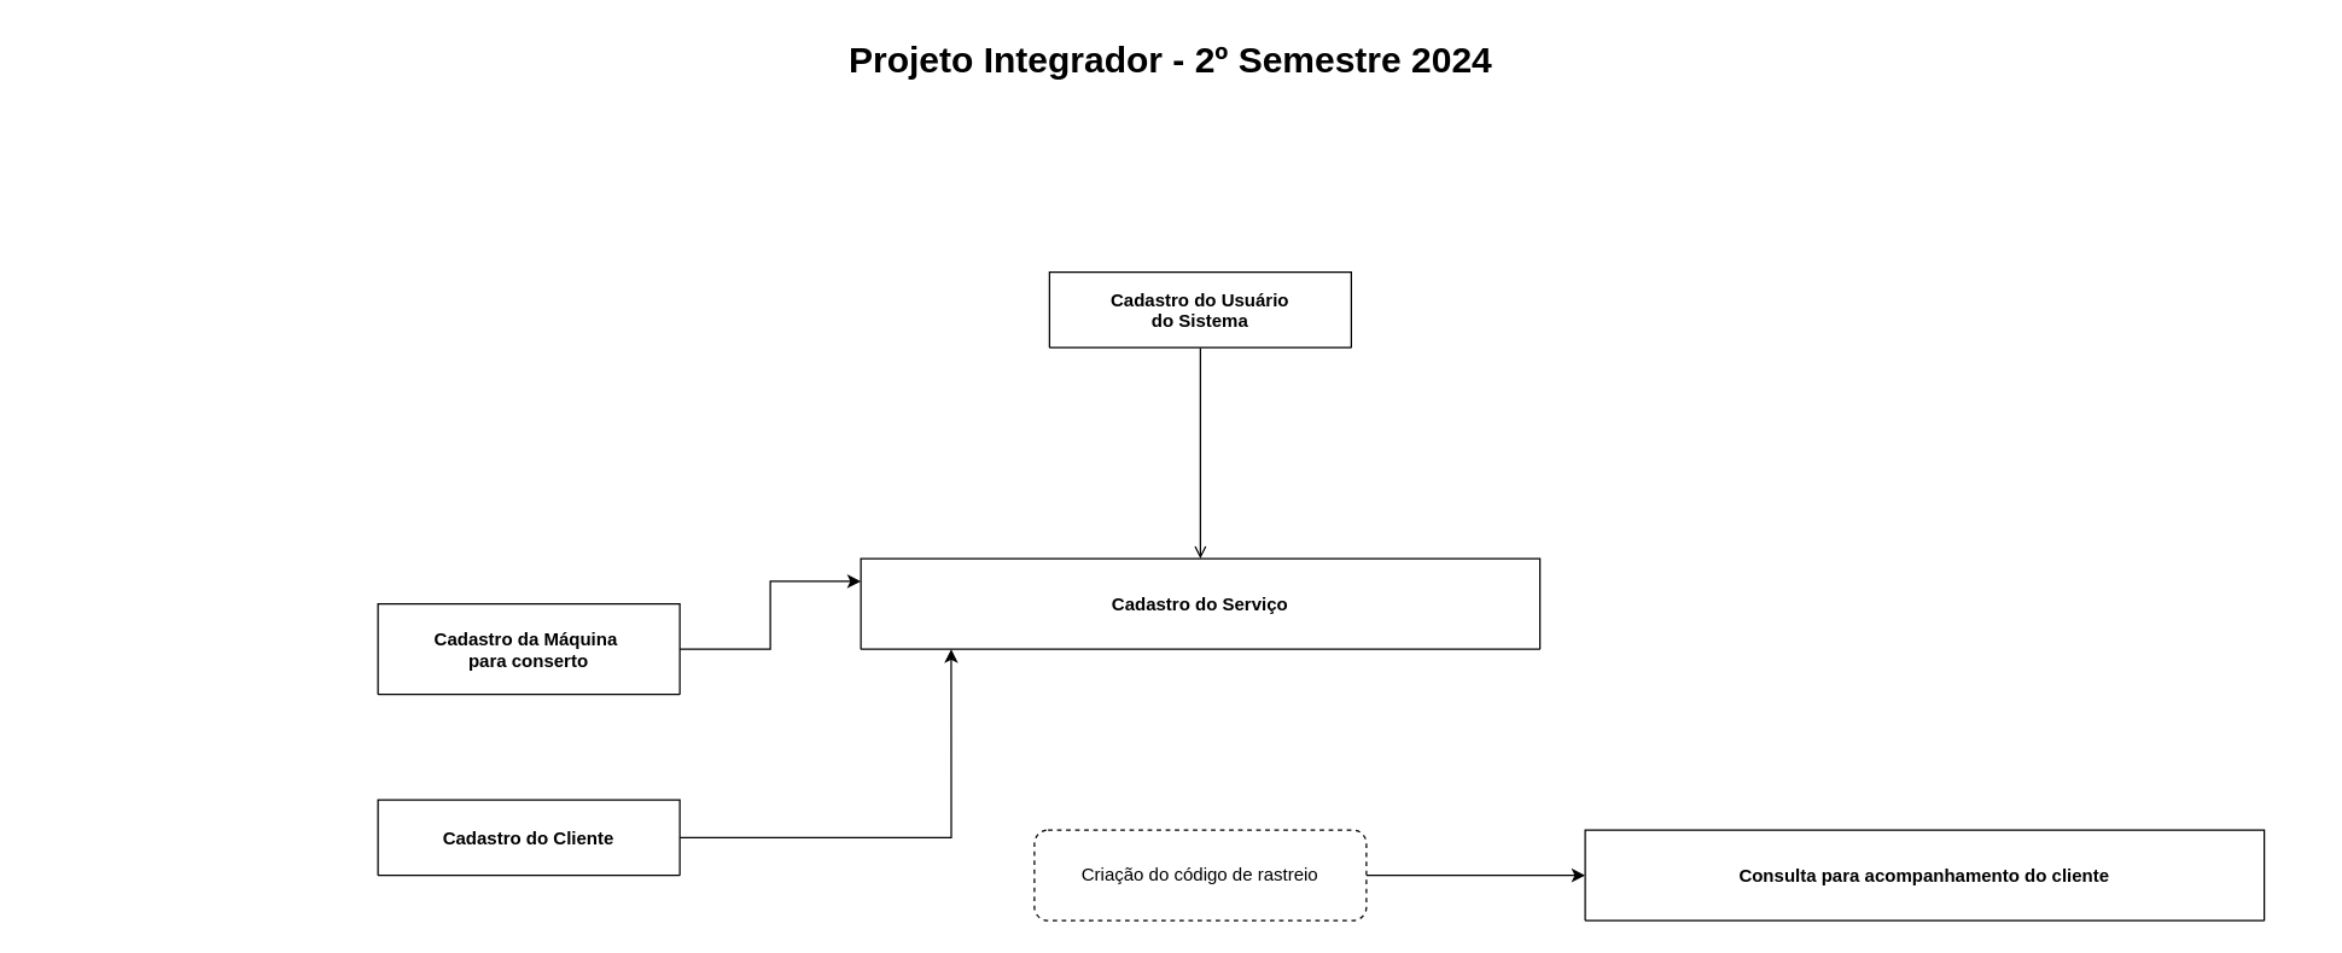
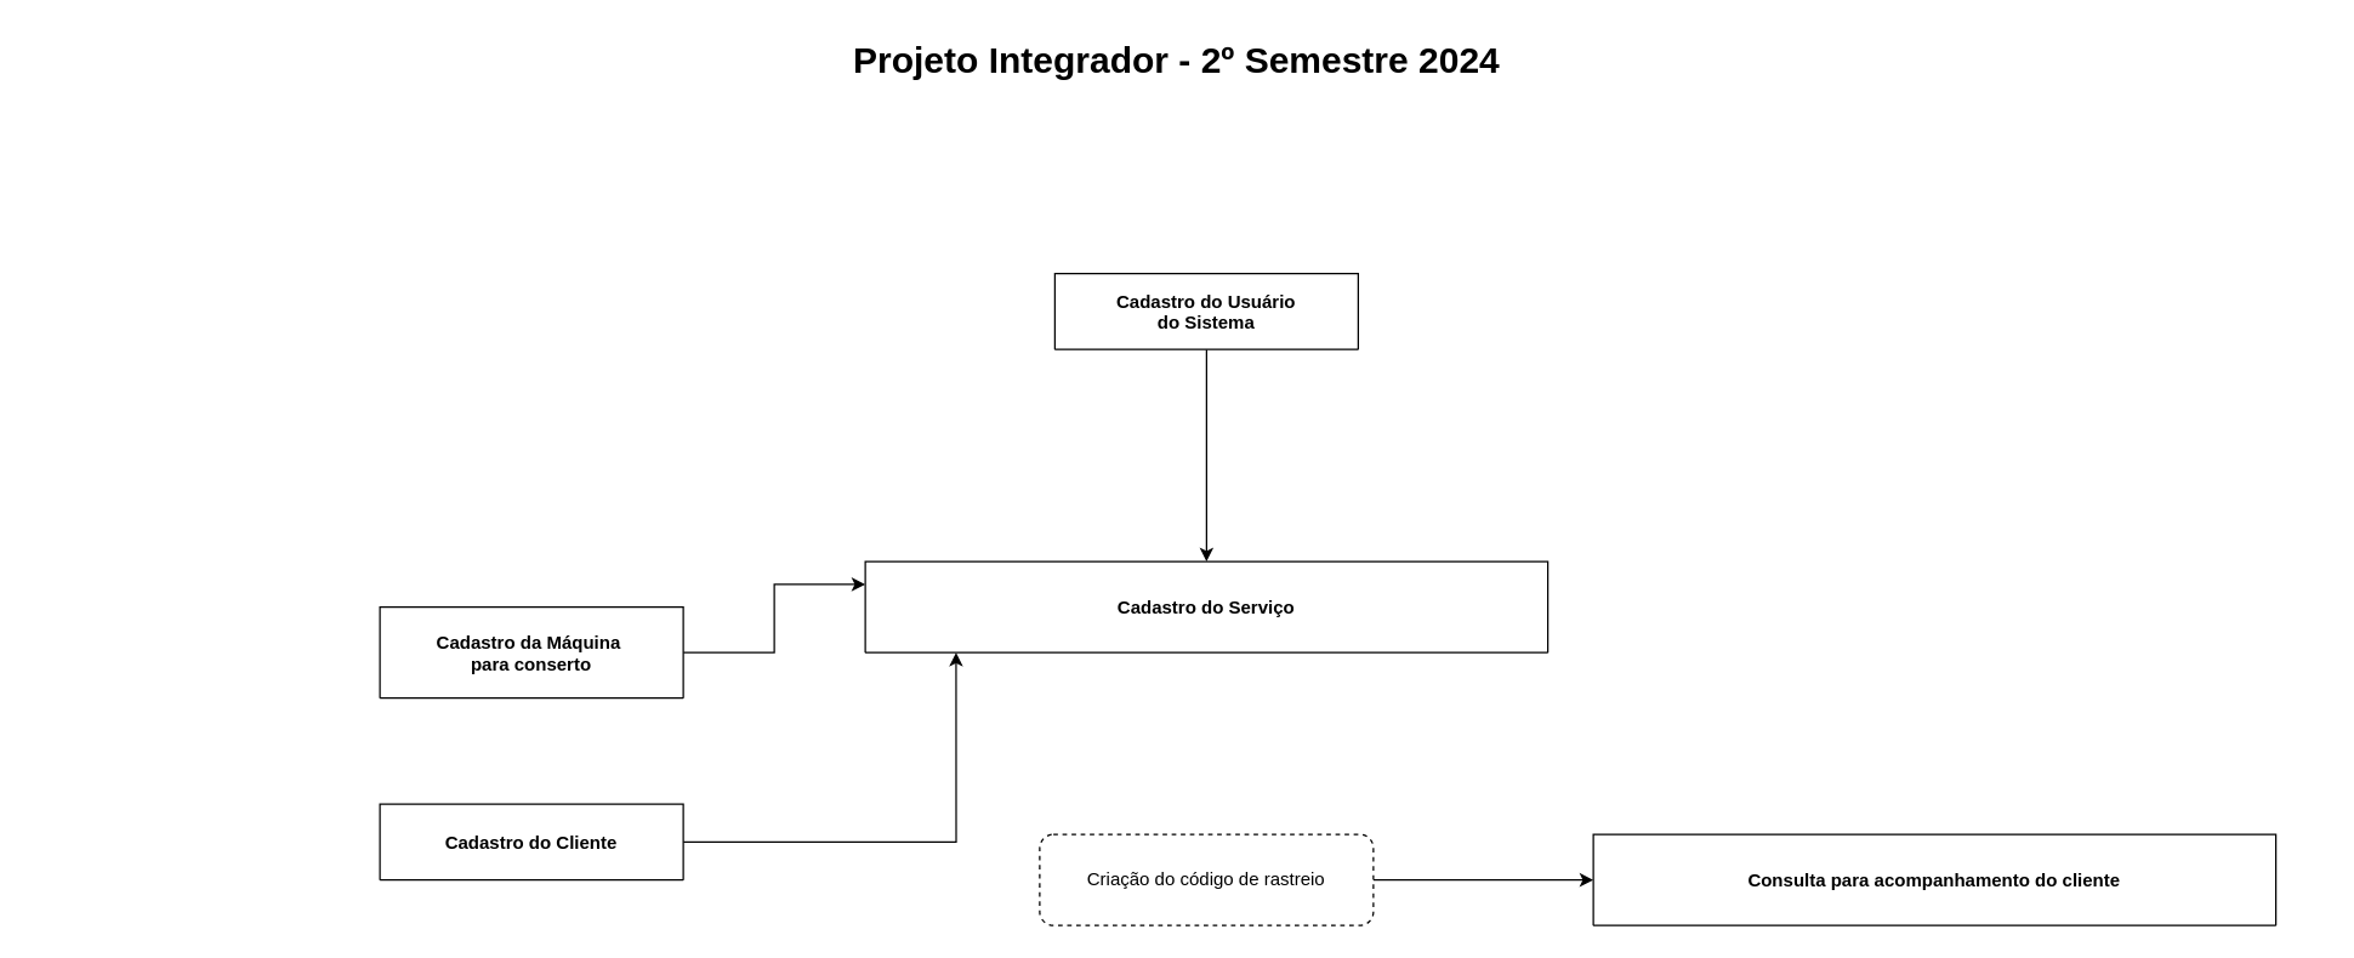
- <mxCell id="3" style="edgeStyle=orthogonalEdgeStyle;rounded=0;orthogonalLoop=1;jettySize=auto;html=1;entryX=0.5;entryY=0;entryDx=0;entryDy=0;endArrow=open;" parent="1" source="4" target="5" edge="1"><mxGeometry relative="1" as="geometry" /></mxCell>
+ <mxCell id="3" style="edgeStyle=orthogonalEdgeStyle;rounded=0;orthogonalLoop=1;jettySize=auto;html=1;entryX=0.5;entryY=0;entryDx=0;entryDy=0;" parent="1" source="4" target="5" edge="1"><mxGeometry relative="1" as="geometry" /></mxCell>
